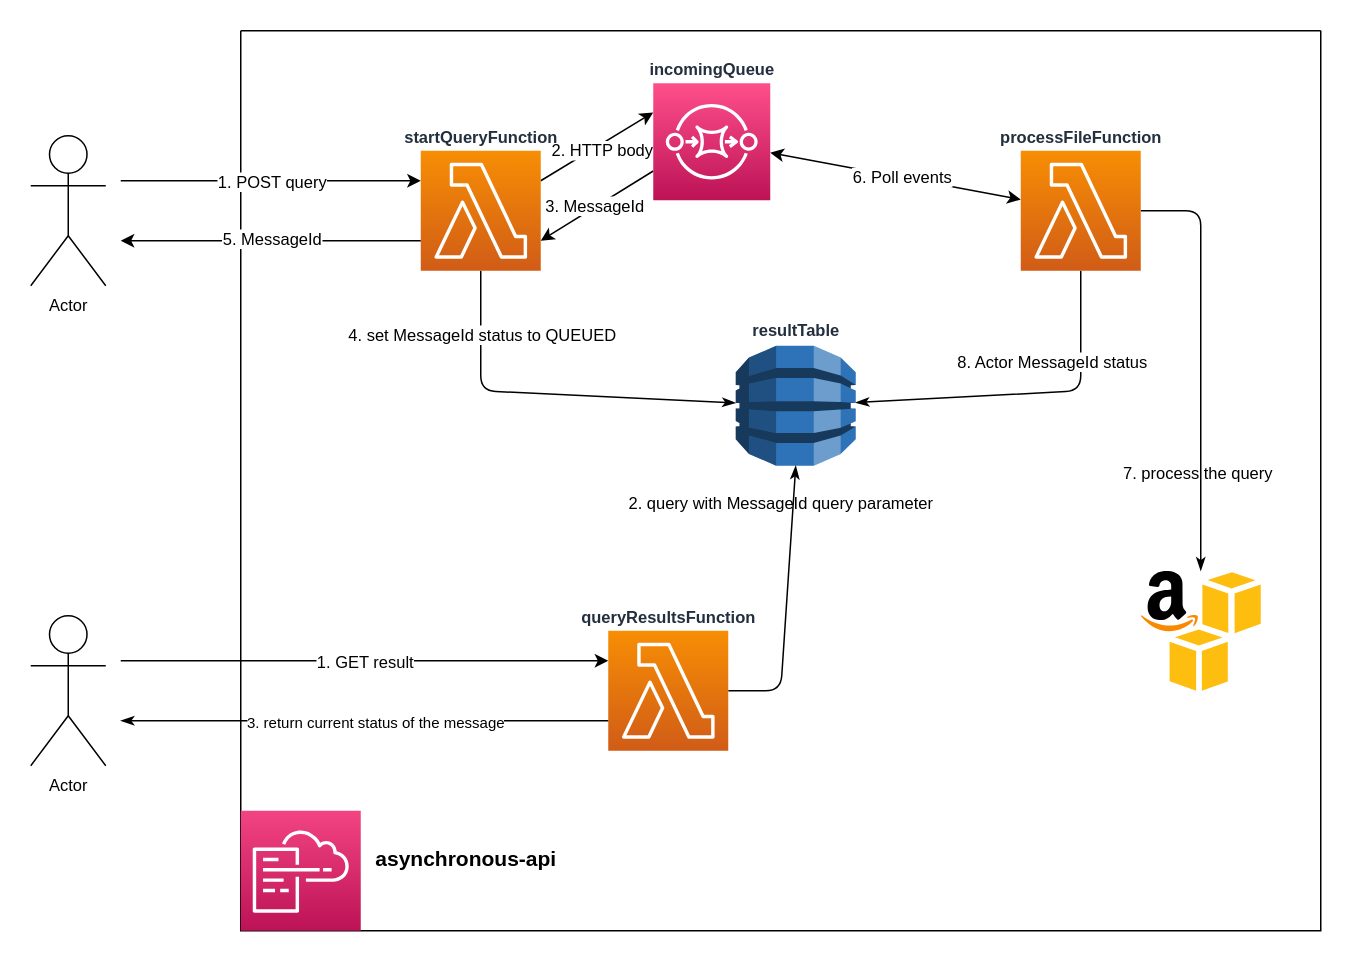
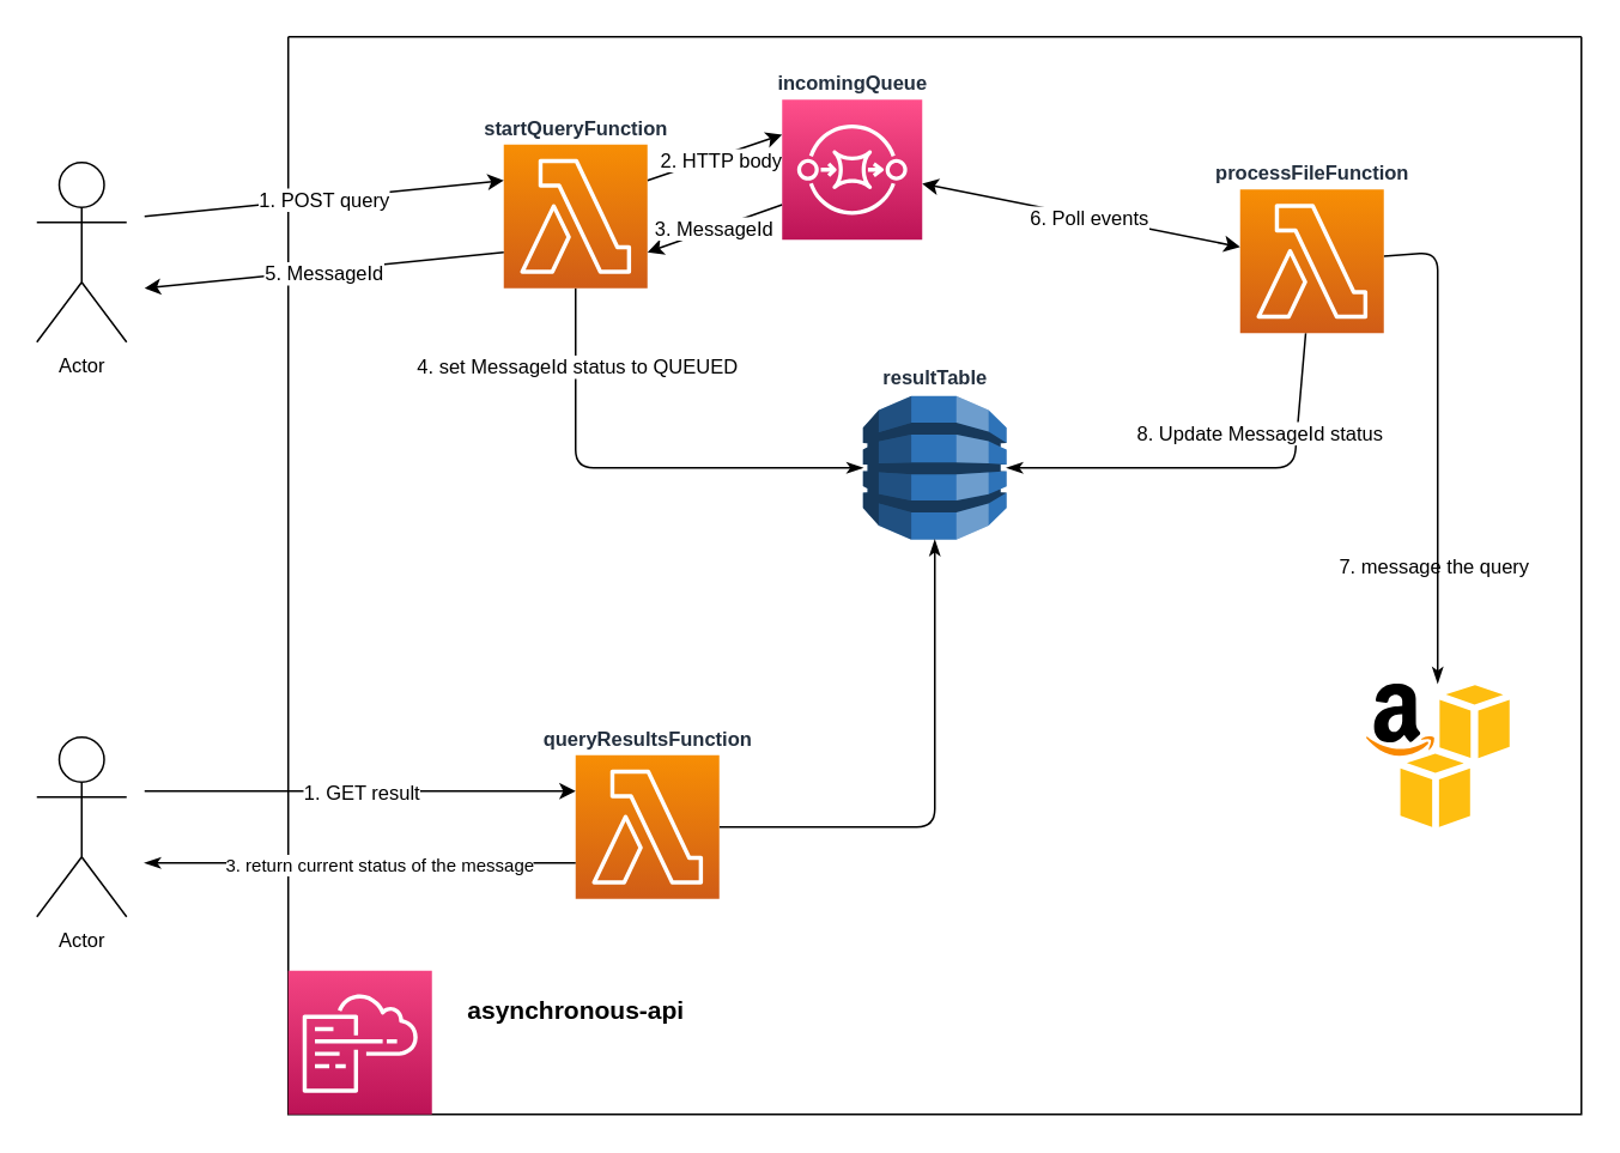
- <mxCell id="7" value="&lt;span style=&quot;border-color: var(--border-color);&quot; class=&quot;e2e-test-stack-details-header awsui_root_18wu0_dj6ht_93 awsui_box_18wu0_dj6ht_205 awsui_color-default_18wu0_dj6ht_205 awsui_font-size-heading-xl_18wu0_dj6ht_366 awsui_font-weight-default_18wu0_dj6ht_261&quot;&gt;startQueryFunction&lt;br&gt;&lt;/span&gt;" style="sketch=0;points=[[0,0,0],[0.25,0,0],[0.5,0,0],[0.75,0,0],[1,0,0],[0,1,0],[0.25,1,0],[0.5,1,0],[0.75,1,0],[1,1,0],[0,0.25,0],[0,0.5,0],[0,0.75,0],[1,0.25,0],[1,0.5,0],[1,0.75,0]];outlineConnect=0;fontColor=#232F3E;gradientColor=#F78E04;gradientDirection=north;fillColor=#D05C17;strokeColor=#ffffff;dashed=0;verticalLabelPosition=top;verticalAlign=bottom;align=center;html=1;fontSize=11;fontStyle=1;aspect=fixed;shape=mxgraph.aws4.resourceIcon;resIcon=mxgraph.aws4.lambda;labelPosition=center;" parent="2" vertex="1"><mxGeometry x="120" y="80" width="80" height="80" as="geometry" /></mxCell>
+ <mxCell id="7" value="&lt;span style=&quot;border-color: var(--border-color);&quot; class=&quot;e2e-test-stack-details-header awsui_root_18wu0_dj6ht_93 awsui_box_18wu0_dj6ht_205 awsui_color-default_18wu0_dj6ht_205 awsui_font-size-heading-xl_18wu0_dj6ht_366 awsui_font-weight-default_18wu0_dj6ht_261&quot;&gt;startQueryFunction&lt;br&gt;&lt;/span&gt;" style="sketch=0;points=[[0,0,0],[0.25,0,0],[0.5,0,0],[0.75,0,0],[1,0,0],[0,1,0],[0.25,1,0],[0.5,1,0],[0.75,1,0],[1,1,0],[0,0.25,0],[0,0.5,0],[0,0.75,0],[1,0.25,0],[1,0.5,0],[1,0.75,0]];outlineConnect=0;fontColor=#232F3E;gradientColor=#F78E04;gradientDirection=north;fillColor=#D05C17;strokeColor=#ffffff;dashed=0;verticalLabelPosition=top;verticalAlign=bottom;align=center;html=1;fontSize=11;fontStyle=1;aspect=fixed;shape=mxgraph.aws4.resourceIcon;resIcon=mxgraph.aws4.lambda;labelPosition=center;" parent="2" vertex="1"><mxGeometry x="120" y="60" width="80" height="80" as="geometry" /></mxCell>
- <mxCell id="19" value="&lt;span style=&quot;font-size: 11px; font-weight: 700;&quot;&gt;processFileFunction&lt;/span&gt;" style="sketch=0;points=[[0,0,0],[0.25,0,0],[0.5,0,0],[0.75,0,0],[1,0,0],[0,1,0],[0.25,1,0],[0.5,1,0],[0.75,1,0],[1,1,0],[0,0.25,0],[0,0.5,0],[0,0.75,0],[1,0.25,0],[1,0.5,0],[1,0.75,0]];outlineConnect=0;fontColor=#232F3E;gradientColor=#F78E04;gradientDirection=north;fillColor=#D05C17;strokeColor=#ffffff;dashed=0;verticalLabelPosition=top;verticalAlign=bottom;align=center;html=1;fontSize=12;fontStyle=0;aspect=fixed;shape=mxgraph.aws4.resourceIcon;resIcon=mxgraph.aws4.lambda;labelPosition=center;" vertex="1" parent="2"><mxGeometry x="520" y="80" width="80" height="80" as="geometry" /></mxCell>
+ <mxCell id="19" value="&lt;span style=&quot;font-size: 11px; font-weight: 700;&quot;&gt;processFileFunction&lt;/span&gt;" style="sketch=0;points=[[0,0,0],[0.25,0,0],[0.5,0,0],[0.75,0,0],[1,0,0],[0,1,0],[0.25,1,0],[0.5,1,0],[0.75,1,0],[1,1,0],[0,0.25,0],[0,0.5,0],[0,0.75,0],[1,0.25,0],[1,0.5,0],[1,0.75,0]];outlineConnect=0;fontColor=#232F3E;gradientColor=#F78E04;gradientDirection=north;fillColor=#D05C17;strokeColor=#ffffff;dashed=0;verticalLabelPosition=top;verticalAlign=bottom;align=center;html=1;fontSize=12;fontStyle=0;aspect=fixed;shape=mxgraph.aws4.resourceIcon;resIcon=mxgraph.aws4.lambda;labelPosition=center;" vertex="1" parent="2"><mxGeometry x="530" y="85" width="80" height="80" as="geometry" /></mxCell>
- <mxCell id="23" value="8. Actor MessageId status" style="edgeLabel;html=1;align=center;verticalAlign=middle;resizable=0;points=[];fontSize=11;" vertex="1" connectable="0" parent="2"><mxGeometry x="540" y="220.005" as="geometry" /></mxCell>
+ <mxCell id="23" value="8. Update MessageId status" style="edgeLabel;html=1;align=center;verticalAlign=middle;resizable=0;points=[];fontSize=11;" vertex="1" connectable="0" parent="2"><mxGeometry x="540" y="220.005" as="geometry" /></mxCell>
- <mxCell id="20" value="&lt;span style=&quot;color: rgb(35, 47, 62); font-size: 11px; font-weight: 700;&quot;&gt;resultTable&lt;/span&gt;" style="outlineConnect=0;dashed=0;verticalLabelPosition=top;verticalAlign=bottom;align=center;html=1;shape=mxgraph.aws3.dynamo_db;fillColor=#2E73B8;gradientColor=none;fontSize=14;labelPosition=center;" vertex="1" parent="2"><mxGeometry x="330" y="210" width="80" height="80" as="geometry" /></mxCell>
+ <mxCell id="20" value="&lt;span style=&quot;color: rgb(35, 47, 62); font-size: 11px; font-weight: 700;&quot;&gt;resultTable&lt;/span&gt;" style="outlineConnect=0;dashed=0;verticalLabelPosition=top;verticalAlign=bottom;align=center;html=1;shape=mxgraph.aws3.dynamo_db;fillColor=#2E73B8;gradientColor=none;fontSize=14;labelPosition=center;" vertex="1" parent="2"><mxGeometry x="320" y="200" width="80" height="80" as="geometry" /></mxCell>
- <mxCell id="22" value="7. process the query" style="text;html=1;align=center;verticalAlign=middle;resizable=0;points=[];autosize=1;strokeColor=none;fillColor=none;fontSize=11;" vertex="1" parent="2"><mxGeometry x="578" y="280" width="120" height="30" as="geometry" /></mxCell>
+ <mxCell id="22" value="7. message the query" style="text;html=1;align=center;verticalAlign=middle;resizable=0;points=[];autosize=1;strokeColor=none;fillColor=none;fontSize=11;" vertex="1" parent="2"><mxGeometry x="578" y="280" width="120" height="30" as="geometry" /></mxCell>
- <mxCell id="26" value="2. query with MessageId query parameter" style="text;html=1;align=center;verticalAlign=middle;resizable=0;points=[];autosize=1;strokeColor=none;fillColor=none;fontSize=11;" vertex="1" parent="2"><mxGeometry x="245" y="300" width="230" height="30" as="geometry" /></mxCell>
- <mxCell id="25" value="&lt;span style=&quot;border-color: var(--border-color);&quot; class=&quot;e2e-test-stack-details-header awsui_root_18wu0_dj6ht_93 awsui_box_18wu0_dj6ht_205 awsui_color-default_18wu0_dj6ht_205 awsui_font-size-heading-xl_18wu0_dj6ht_366 awsui_font-weight-default_18wu0_dj6ht_261&quot;&gt;queryResultsFunction&lt;br&gt;&lt;/span&gt;" style="sketch=0;points=[[0,0,0],[0.25,0,0],[0.5,0,0],[0.75,0,0],[1,0,0],[0,1,0],[0.25,1,0],[0.5,1,0],[0.75,1,0],[1,1,0],[0,0.25,0],[0,0.5,0],[0,0.75,0],[1,0.25,0],[1,0.5,0],[1,0.75,0]];outlineConnect=0;fontColor=#232F3E;gradientColor=#F78E04;gradientDirection=north;fillColor=#D05C17;strokeColor=#ffffff;dashed=0;verticalLabelPosition=top;verticalAlign=bottom;align=center;html=1;fontSize=11;fontStyle=1;aspect=fixed;shape=mxgraph.aws4.resourceIcon;resIcon=mxgraph.aws4.lambda;labelPosition=center;" vertex="1" parent="2"><mxGeometry x="245" y="400" width="80" height="80" as="geometry" /></mxCell>
+ <mxCell id="25" value="&lt;span style=&quot;border-color: var(--border-color);&quot; class=&quot;e2e-test-stack-details-header awsui_root_18wu0_dj6ht_93 awsui_box_18wu0_dj6ht_205 awsui_color-default_18wu0_dj6ht_205 awsui_font-size-heading-xl_18wu0_dj6ht_366 awsui_font-weight-default_18wu0_dj6ht_261&quot;&gt;queryResultsFunction&lt;br&gt;&lt;/span&gt;" style="sketch=0;points=[[0,0,0],[0.25,0,0],[0.5,0,0],[0.75,0,0],[1,0,0],[0,1,0],[0.25,1,0],[0.5,1,0],[0.75,1,0],[1,1,0],[0,0.25,0],[0,0.5,0],[0,0.75,0],[1,0.25,0],[1,0.5,0],[1,0.75,0]];outlineConnect=0;fontColor=#232F3E;gradientColor=#F78E04;gradientDirection=north;fillColor=#D05C17;strokeColor=#ffffff;dashed=0;verticalLabelPosition=top;verticalAlign=bottom;align=center;html=1;fontSize=11;fontStyle=1;aspect=fixed;shape=mxgraph.aws4.resourceIcon;resIcon=mxgraph.aws4.lambda;labelPosition=center;" vertex="1" parent="2"><mxGeometry x="160" y="400" width="80" height="80" as="geometry" /></mxCell>
- <mxCell id="14" value="&lt;div class=&quot;awsui-util-action-stripe-title&quot; style=&quot;font-size: 14px;&quot;&gt;&lt;span class=&quot;e2e-test-stack-details-header awsui_root_18wu0_dj6ht_93 awsui_box_18wu0_dj6ht_205 awsui_color-default_18wu0_dj6ht_205 awsui_font-size-heading-xl_18wu0_dj6ht_366 awsui_font-weight-default_18wu0_dj6ht_261&quot; style=&quot;&quot;&gt;&lt;b&gt;asynchronous-api&lt;/b&gt;&lt;/span&gt;&lt;div class=&quot;awsui_root_18wu0_dj6ht_93 awsui_box_18wu0_dj6ht_205 awsui_m-left-s_18wu0_dj6ht_853 awsui_d-inline-block_18wu0_dj6ht_984 awsui_color-default_18wu0_dj6ht_205 awsui_font-size-default_18wu0_dj6ht_221 awsui_font-weight-default_18wu0_dj6ht_261&quot; style=&quot;&quot;&gt;&lt;br style=&quot;&quot;&gt;&lt;/div&gt;&lt;/div&gt;" style="text;html=1;align=center;verticalAlign=middle;resizable=0;points=[];autosize=1;strokeColor=none;fillColor=none;fontSize=11;" parent="2" vertex="1"><mxGeometry x="80" y="535" width="140" height="50" as="geometry" /></mxCell>
+ <mxCell id="14" value="&lt;div class=&quot;awsui-util-action-stripe-title&quot; style=&quot;font-size: 14px;&quot;&gt;&lt;span class=&quot;e2e-test-stack-details-header awsui_root_18wu0_dj6ht_93 awsui_box_18wu0_dj6ht_205 awsui_color-default_18wu0_dj6ht_205 awsui_font-size-heading-xl_18wu0_dj6ht_366 awsui_font-weight-default_18wu0_dj6ht_261&quot; style=&quot;&quot;&gt;&lt;b&gt;asynchronous-api&lt;/b&gt;&lt;/span&gt;&lt;div class=&quot;awsui_root_18wu0_dj6ht_93 awsui_box_18wu0_dj6ht_205 awsui_m-left-s_18wu0_dj6ht_853 awsui_d-inline-block_18wu0_dj6ht_984 awsui_color-default_18wu0_dj6ht_205 awsui_font-size-default_18wu0_dj6ht_221 awsui_font-weight-default_18wu0_dj6ht_261&quot; style=&quot;&quot;&gt;&lt;br style=&quot;&quot;&gt;&lt;/div&gt;&lt;/div&gt;" style="text;html=1;align=center;verticalAlign=middle;resizable=0;points=[];autosize=1;strokeColor=none;fillColor=none;fontSize=11;" parent="2" vertex="1"><mxGeometry x="90" y="525" width="140" height="50" as="geometry" /></mxCell>
